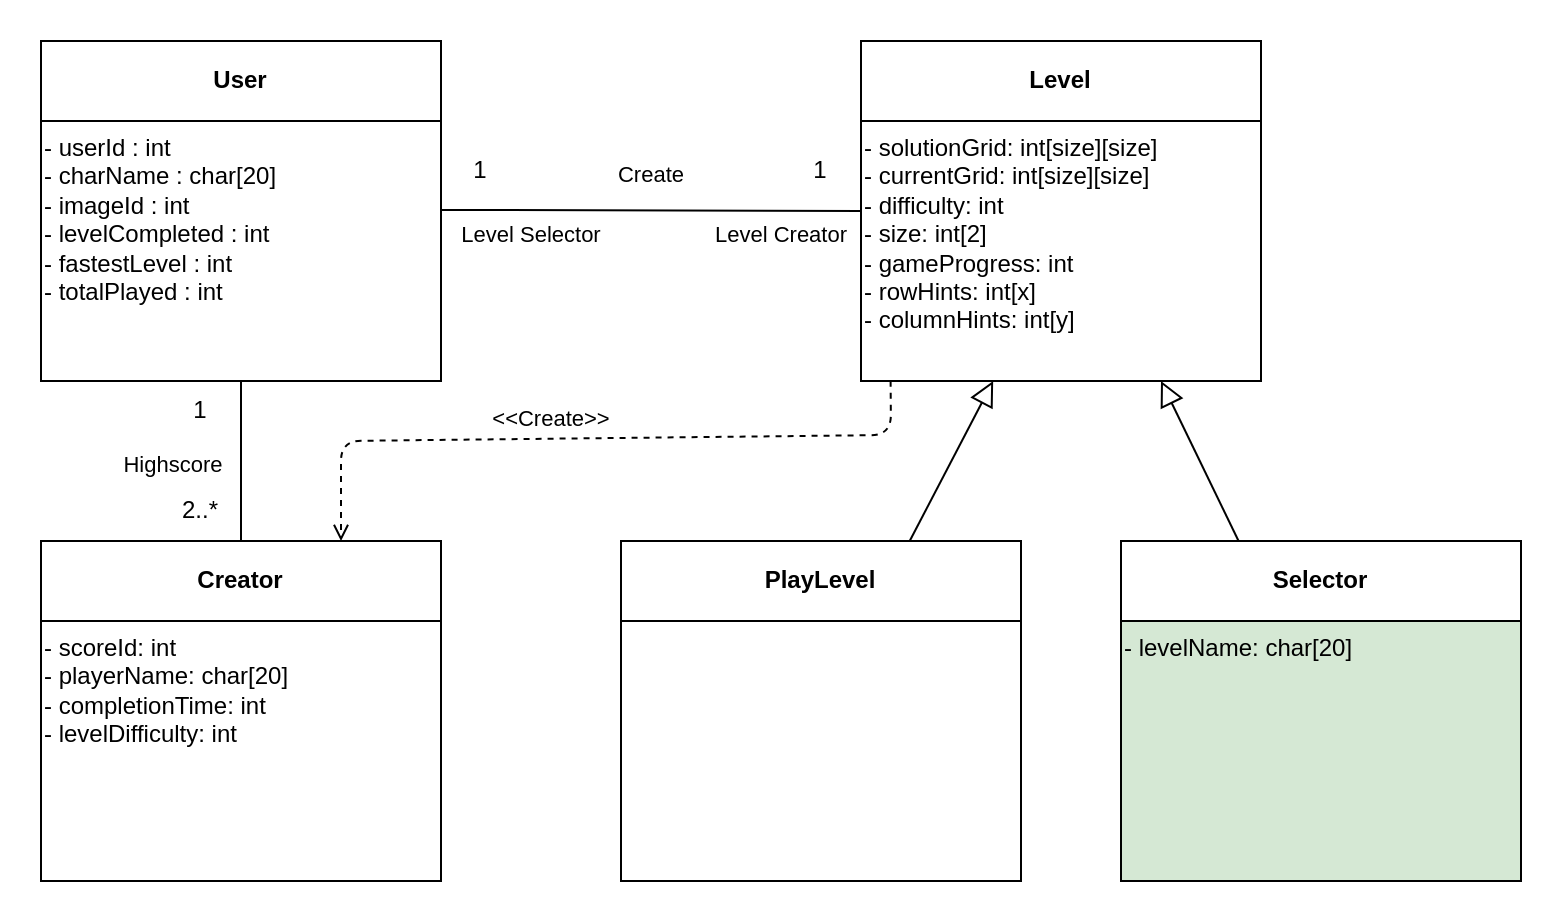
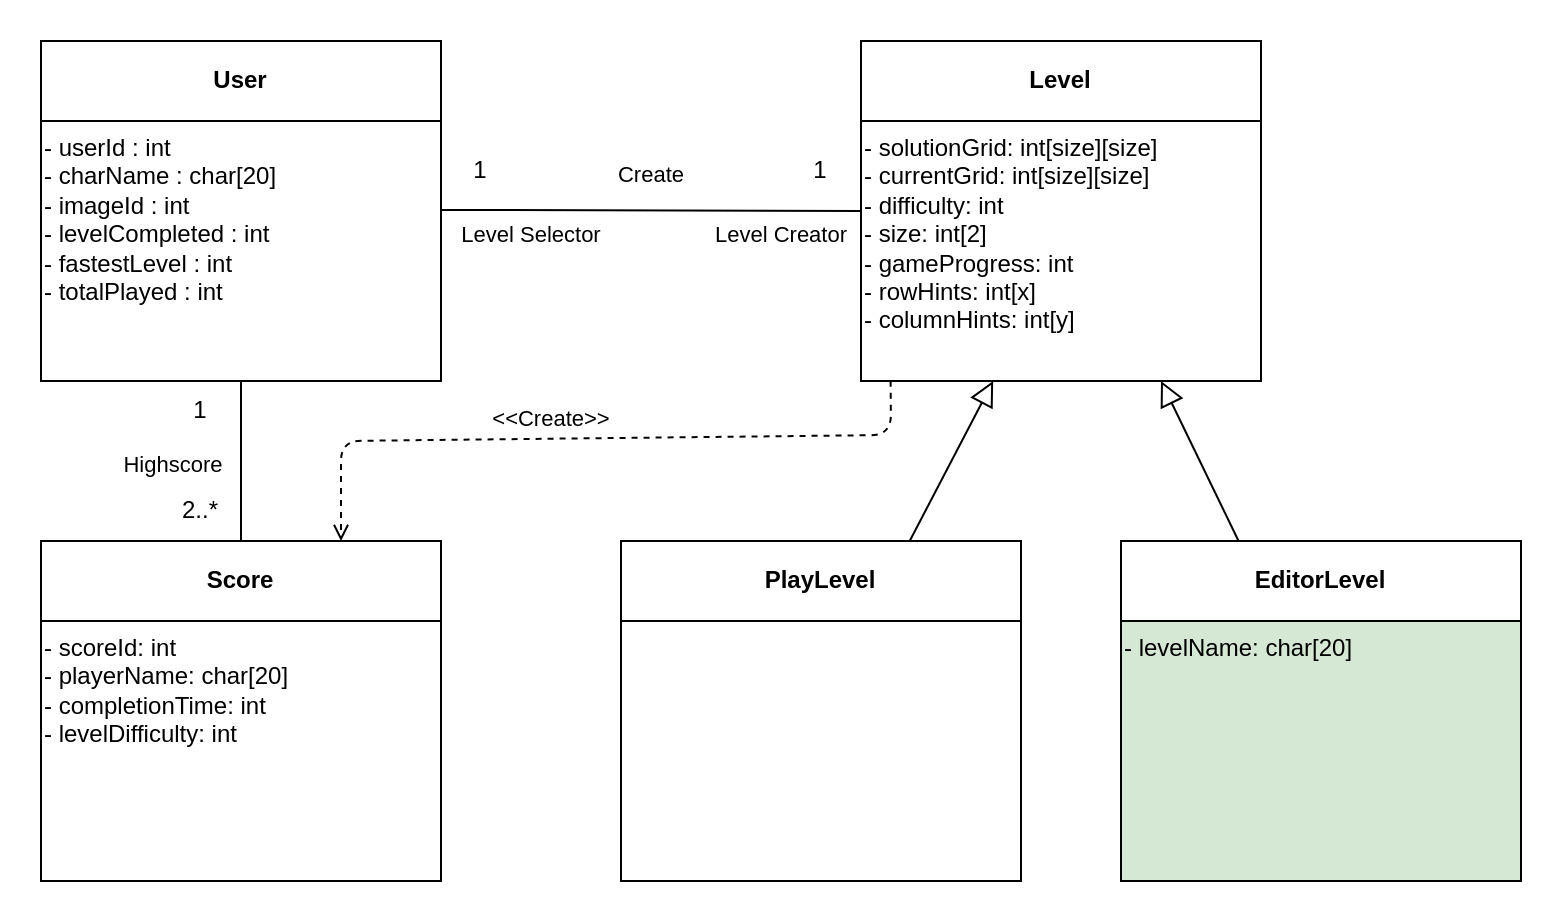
- <mxCell id="20" value="Creator" style="swimlane;whiteSpace=wrap;html=1;startSize=40;" parent="1" vertex="1"><mxGeometry x="20" y="270" width="200" height="170" as="geometry" /></mxCell>
+ <mxCell id="20" value="Score" style="swimlane;whiteSpace=wrap;html=1;startSize=40;" parent="1" vertex="1"><mxGeometry x="20" y="270" width="200" height="170" as="geometry" /></mxCell>
- <mxCell id="16" value="Selector" style="swimlane;whiteSpace=wrap;html=1;startSize=40;" parent="1" vertex="1"><mxGeometry x="560" y="270" width="200" height="170" as="geometry" /></mxCell>
+ <mxCell id="16" value="EditorLevel" style="swimlane;whiteSpace=wrap;html=1;startSize=40;" parent="1" vertex="1"><mxGeometry x="560" y="270" width="200" height="170" as="geometry" /></mxCell>
